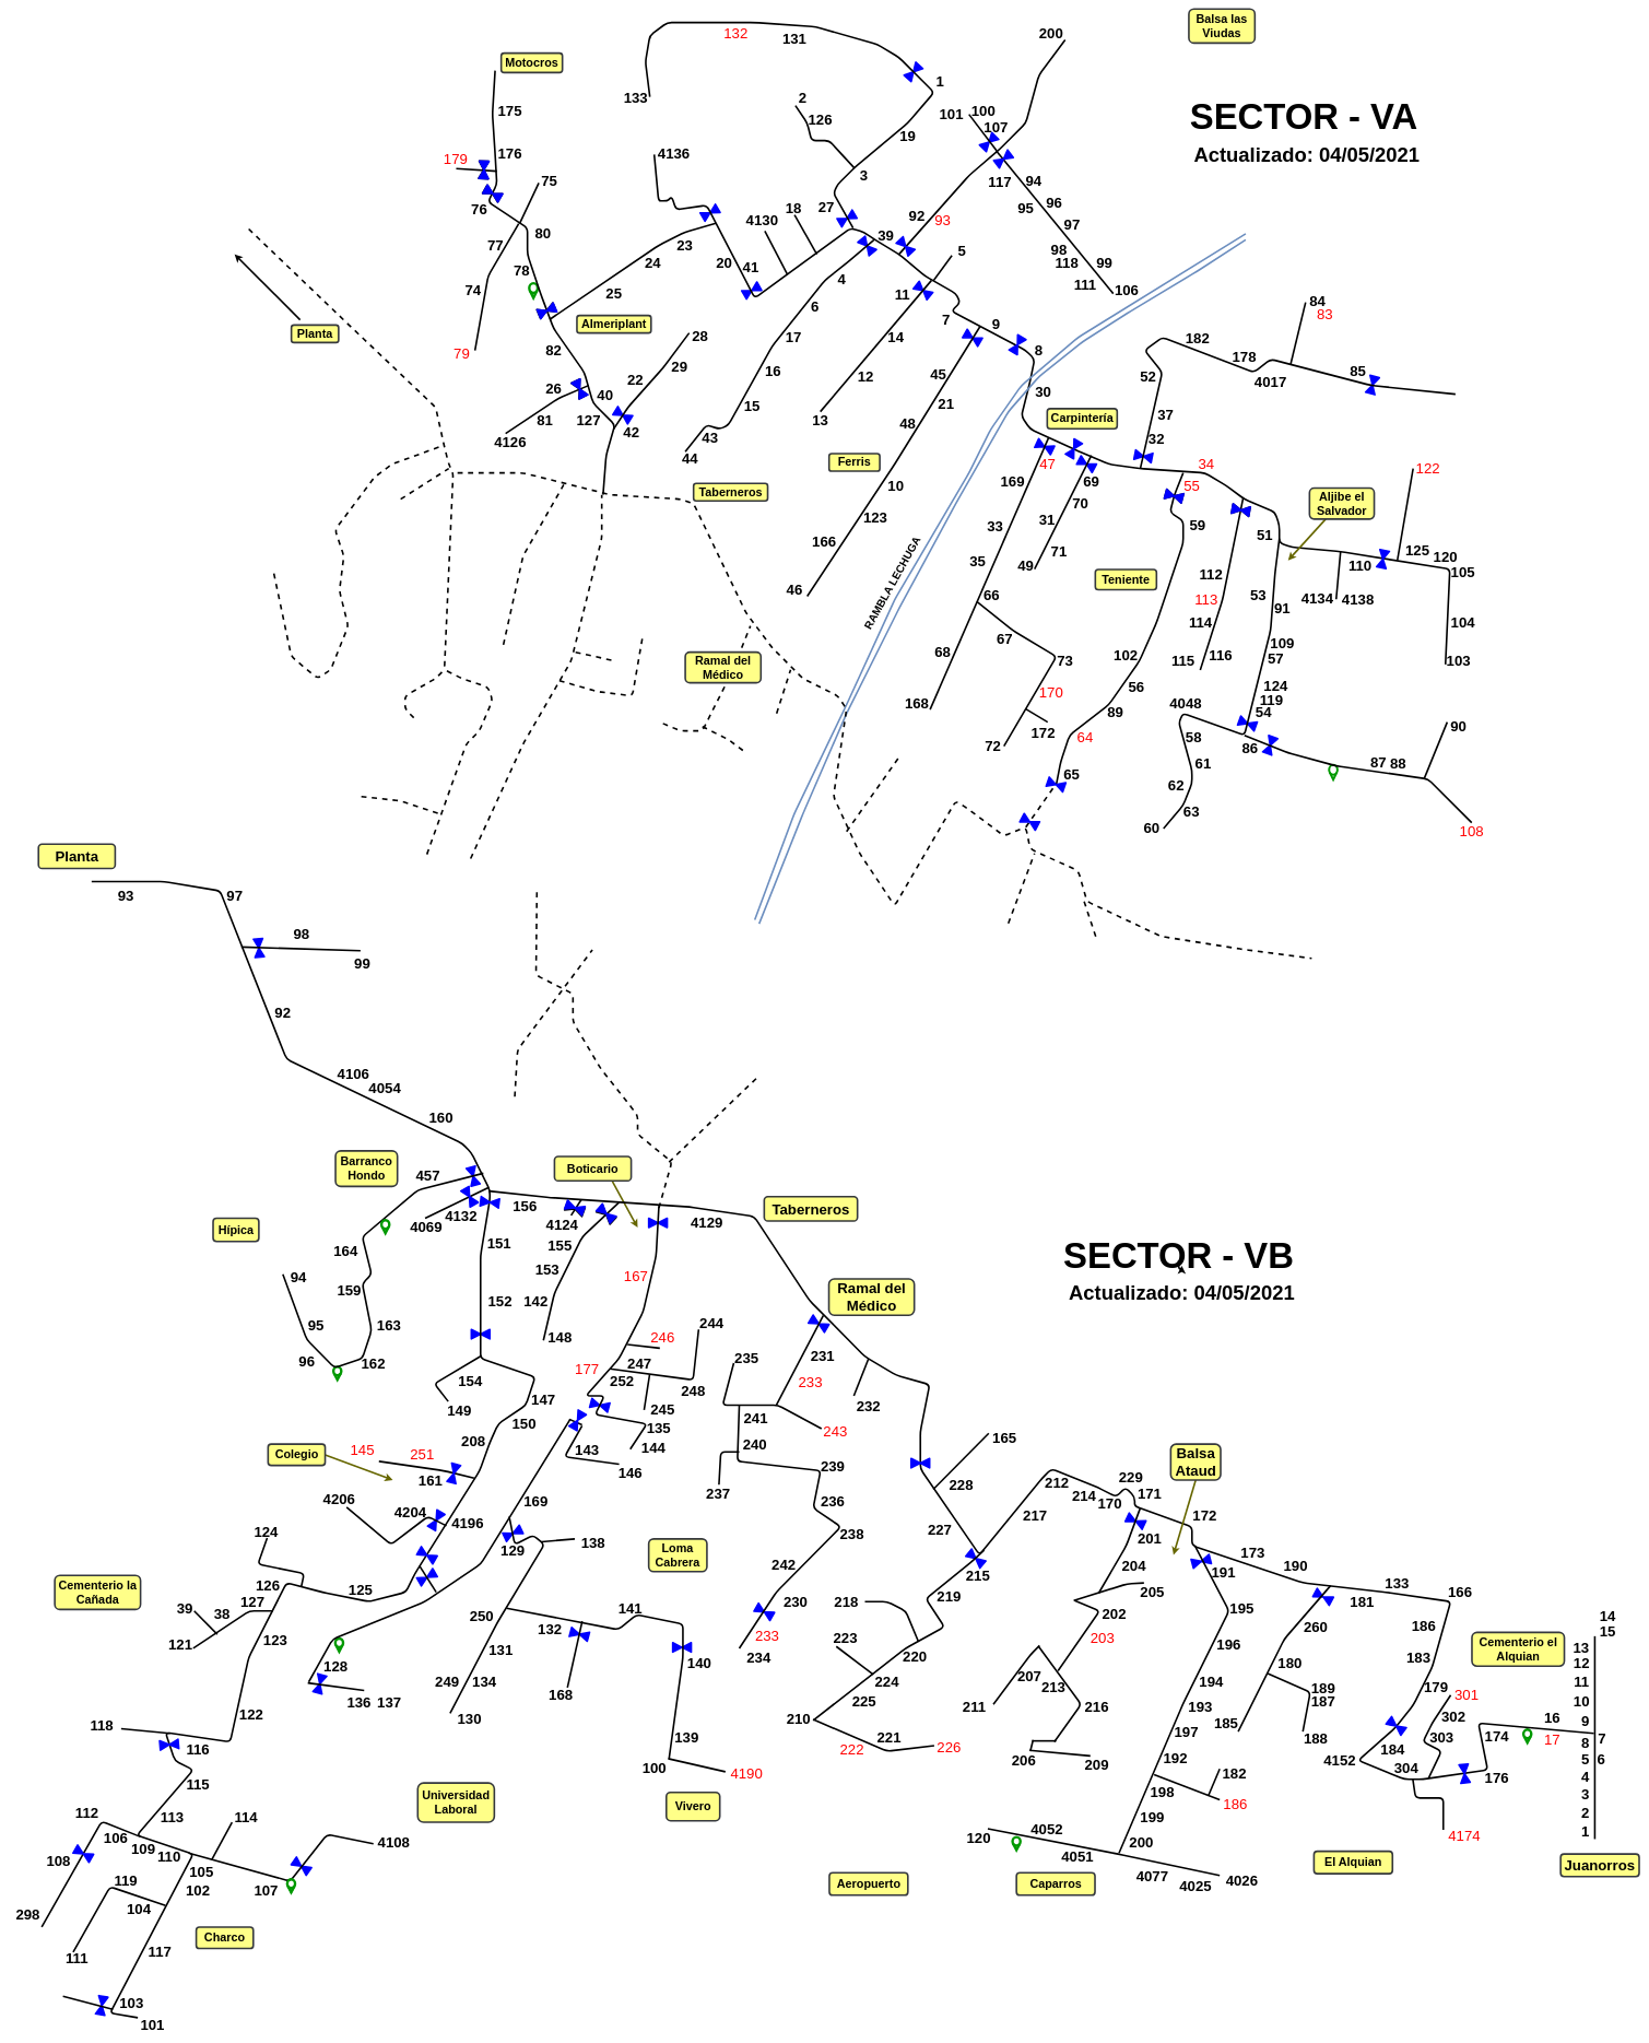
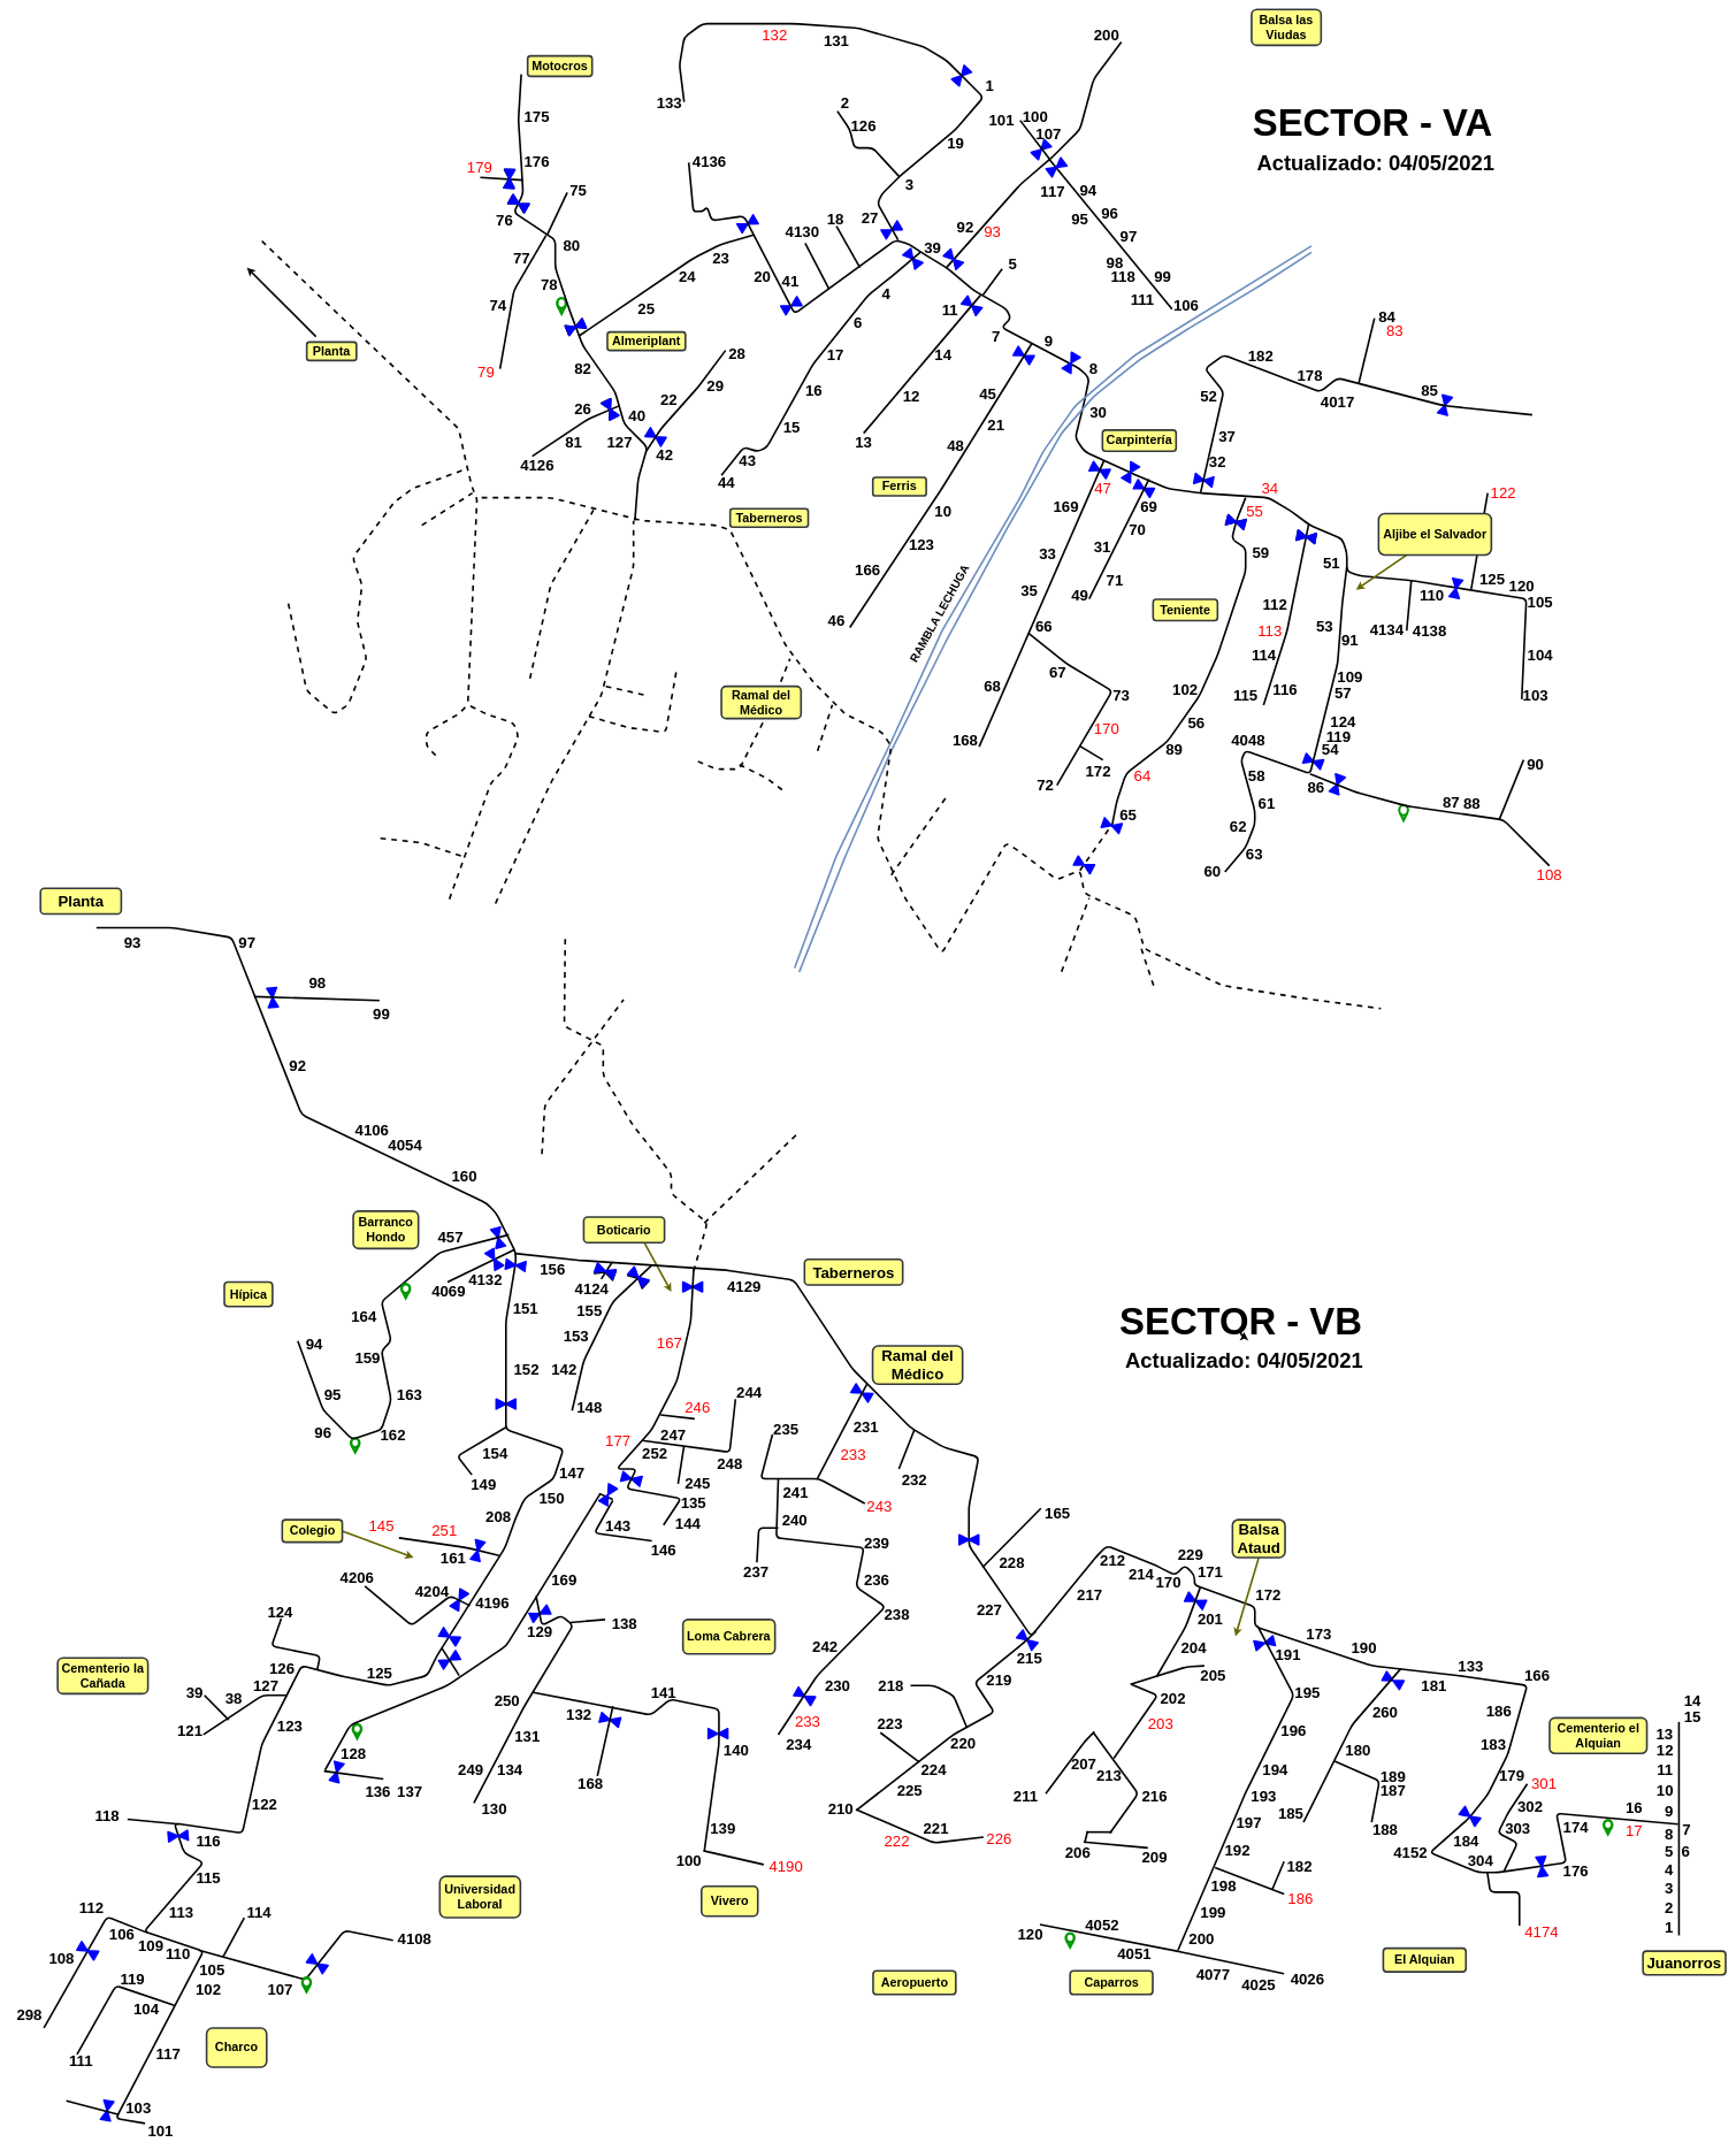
- <mxCell id="239" value="&lt;b style=&quot;font-size: 27px&quot;&gt;Aljibe el Salvador&lt;/b&gt;" style="rounded=1;whiteSpace=wrap;html=1;strokeWidth=4;fontSize=27;fillColor=#ffff88;strokeColor=#36393d;" vertex="1" parent="1"><mxGeometry x="2995" y="1115.5" width="148" height="71" as="geometry" /></mxCell>
+ <mxCell id="239" value="&lt;b style=&quot;font-size: 27px&quot;&gt;Aljibe el Salvador&lt;/b&gt;" style="rounded=1;whiteSpace=wrap;html=1;strokeWidth=4;fontSize=27;fillColor=#ffff88;strokeColor=#36393d;" vertex="1" parent="1"><mxGeometry x="2995" y="1115.5" width="245" height="90" as="geometry" /></mxCell>
- <mxCell id="564" value="&lt;b style=&quot;font-size: 27px;&quot;&gt;Loma Cabrera&lt;/b&gt;" style="whiteSpace=wrap;html=1;strokeWidth=4;fillColor=#ffff88;fontSize=27;strokeColor=#36393d;rounded=1;" vertex="1" parent="1"><mxGeometry x="1483.444" y="3518.805" width="133.148" height="74.843" as="geometry" /></mxCell>
+ <mxCell id="564" value="&lt;b style=&quot;font-size: 27px;&quot;&gt;Loma Cabrera&lt;/b&gt;" style="whiteSpace=wrap;html=1;strokeWidth=4;fillColor=#ffff88;fontSize=27;strokeColor=#36393d;rounded=1;" vertex="1" parent="1"><mxGeometry x="1483.444" y="3518.805" width="200" height="74.843" as="geometry" /></mxCell>
- <mxCell id="565" value="&lt;b style=&quot;font-size: 27px;&quot;&gt;Charco&lt;/b&gt;" style="whiteSpace=wrap;html=1;strokeWidth=4;fillColor=#ffff88;fontSize=27;strokeColor=#36393d;rounded=1;" vertex="1" parent="1"><mxGeometry x="448.377" y="4406.633" width="130.506" height="48.776" as="geometry" /></mxCell>
+ <mxCell id="565" value="&lt;b style=&quot;font-size: 27px;&quot;&gt;Charco&lt;/b&gt;" style="whiteSpace=wrap;html=1;strokeWidth=4;fillColor=#ffff88;fontSize=27;strokeColor=#36393d;rounded=1;" vertex="1" parent="1"><mxGeometry x="448.377" y="4406.633" width="130.506" height="85" as="geometry" /></mxCell>
